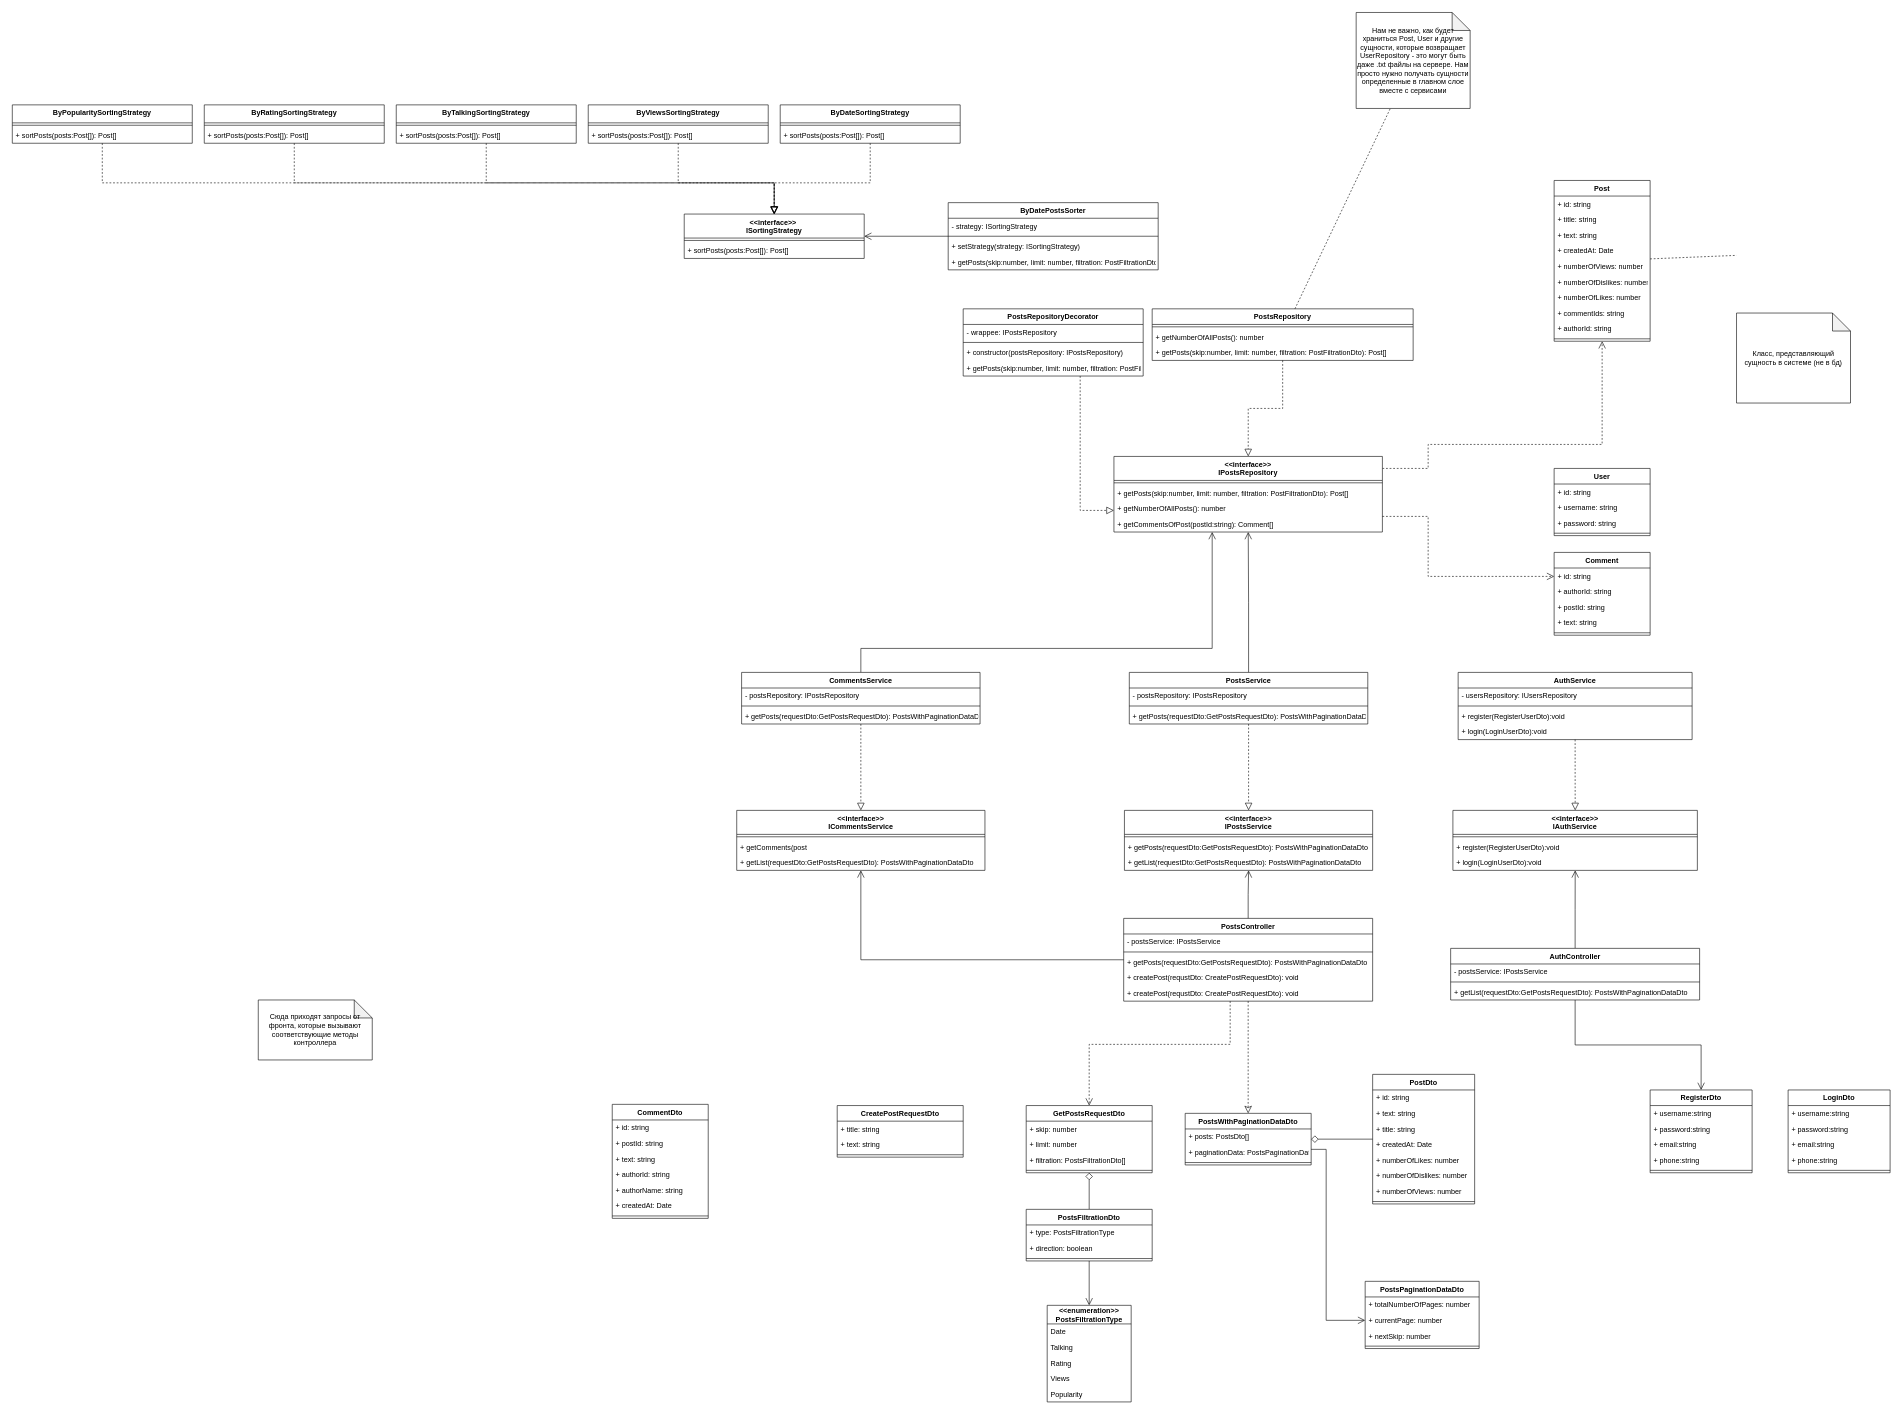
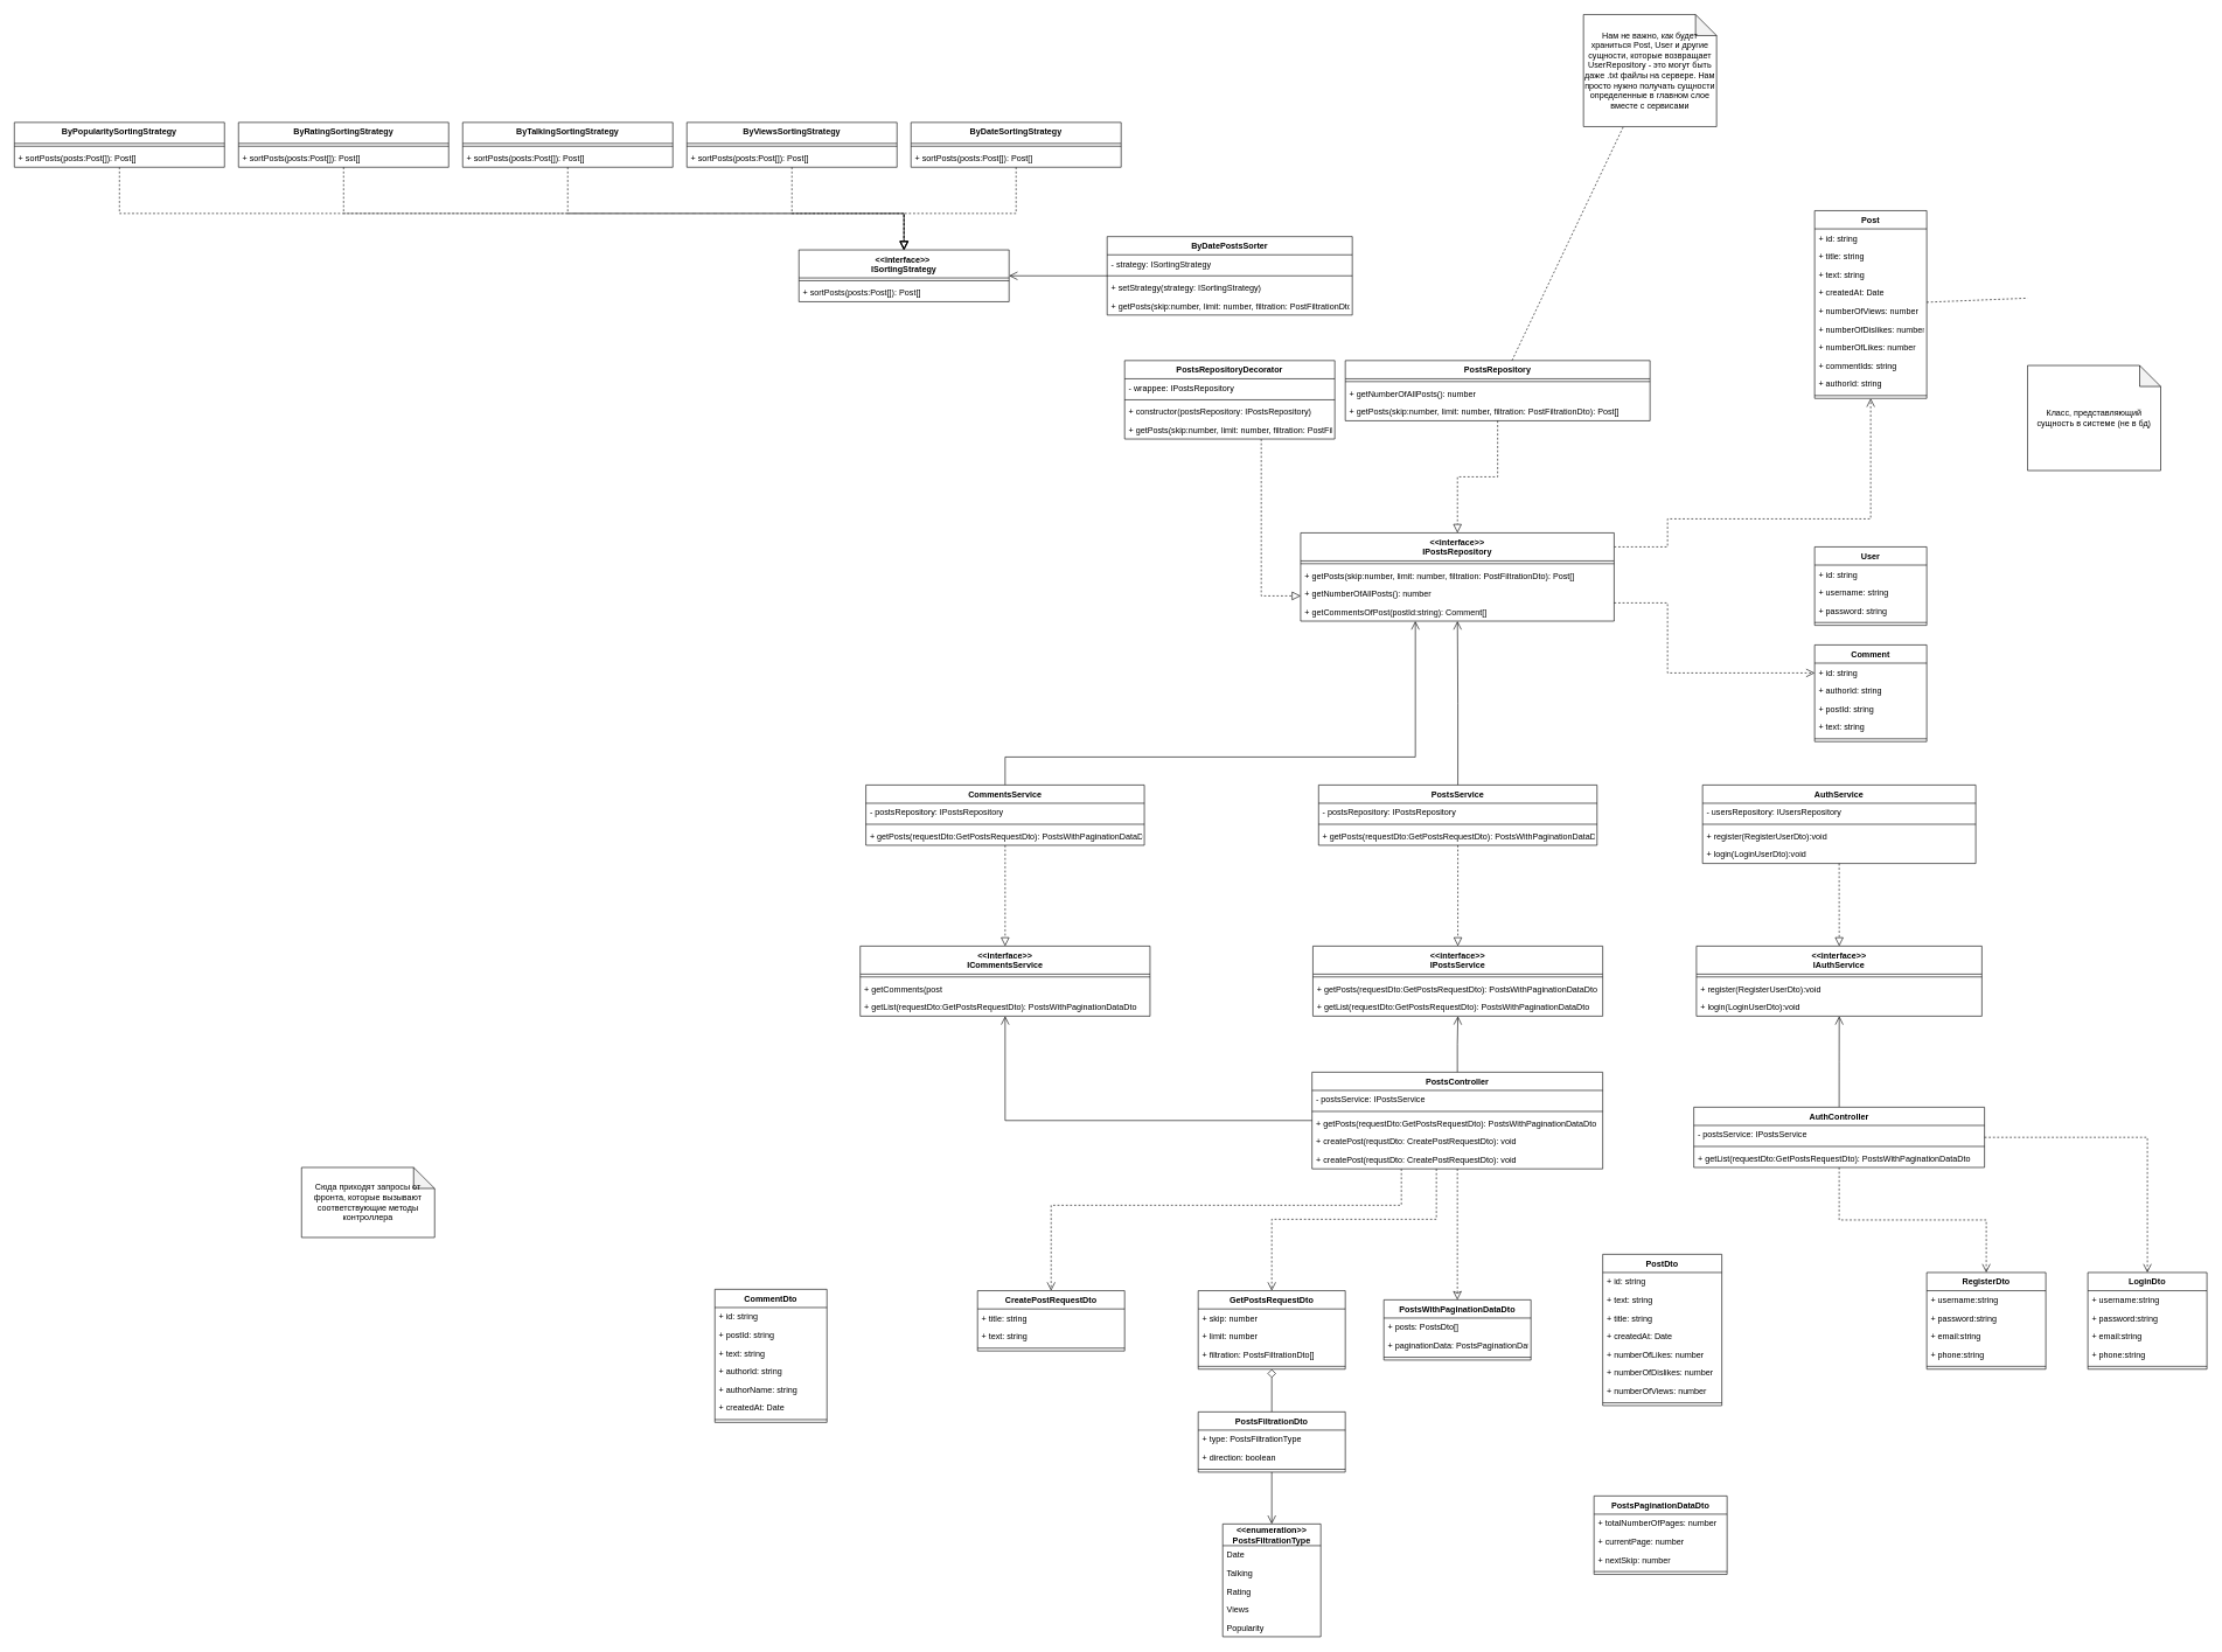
+ <mxCell id="166" style="edgeStyle=orthogonalEdgeStyle;rounded=0;orthogonalLoop=1;jettySize=auto;html=1;dashed=1;endArrow=open;endFill=0;startSize=10;endSize=10;" edge="1" parent="1" source="168" target="159"><mxGeometry relative="1" as="geometry" /></mxCell>
+ <mxCell id="7" style="edgeStyle=orthogonalEdgeStyle;rounded=0;orthogonalLoop=1;jettySize=auto;html=1;endArrow=open;endFill=0;startSize=10;endSize=10;dashed=1;" edge="1" parent="1" source="8" target="182"><mxGeometry relative="1" as="geometry"><Array as="points"><mxPoint x="2000" y="1720" /><mxPoint x="1500" y="1720" /></Array></mxGeometry></mxCell>
- <mxCell id="165" style="edgeStyle=orthogonalEdgeStyle;rounded=0;orthogonalLoop=1;jettySize=auto;html=1;dashed=0;endArrow=open;endFill=0;startSize=10;endSize=10;" edge="1" parent="1" source="168" target="153"><mxGeometry relative="1" as="geometry" /></mxCell>
+ <mxCell id="165" style="edgeStyle=orthogonalEdgeStyle;rounded=0;orthogonalLoop=1;jettySize=auto;html=1;dashed=1;endArrow=open;endFill=0;startSize=10;endSize=10;" edge="1" parent="1" source="168" target="153"><mxGeometry relative="1" as="geometry" /></mxCell>
- <mxCell id="24" style="edgeStyle=orthogonalEdgeStyle;rounded=0;orthogonalLoop=1;jettySize=auto;html=1;endArrow=none;endFill=0;startSize=10;endSize=10;startArrow=diamond;startFill=0;" edge="1" parent="1" source="26" target="30"><mxGeometry relative="1" as="geometry" /></mxCell>
- <mxCell id="25" style="edgeStyle=orthogonalEdgeStyle;rounded=0;orthogonalLoop=1;jettySize=auto;html=1;startArrow=none;startFill=0;endArrow=open;endFill=0;startSize=10;endSize=10;" edge="1" parent="1" source="26" target="41"><mxGeometry relative="1" as="geometry"><Array as="points"><mxPoint x="2210" y="1915" /><mxPoint x="2210" y="2200" /></Array></mxGeometry></mxCell>
